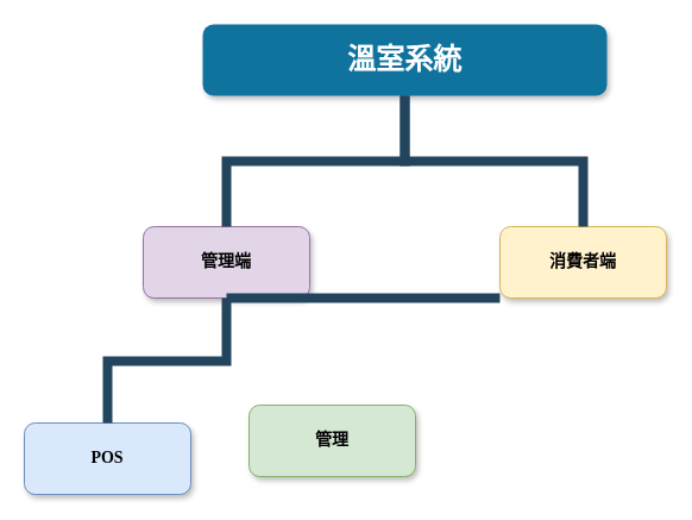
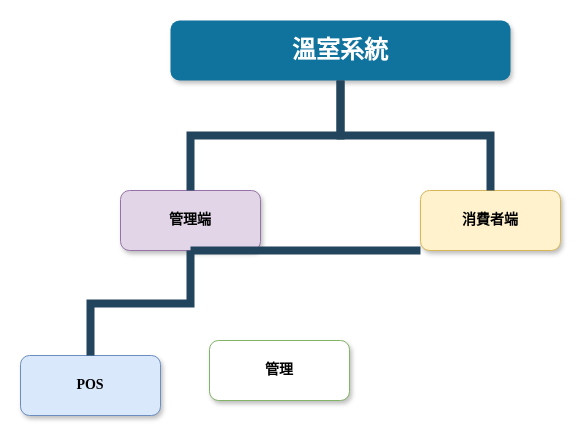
- <mxCell id="4" value="管理" style="whiteSpace=wrap;rounded=1;fillColor=#d5e8d4;strokeColor=#82b366;shadow=1;fontStyle=1;fontSize=14;fontFamily=Noto Sans TC;" parent="1" vertex="1"><mxGeometry x="209" y="340" width="140" height="60" as="geometry" /></mxCell>
+ <mxCell id="4" value="管理" style="whiteSpace=wrap;rounded=1;fillColor=#ffffff;strokeColor=#82b366;shadow=1;fontStyle=1;fontSize=14;fontFamily=Noto Sans TC;" parent="1" vertex="1"><mxGeometry x="209" y="340" width="140" height="60" as="geometry" /></mxCell>
